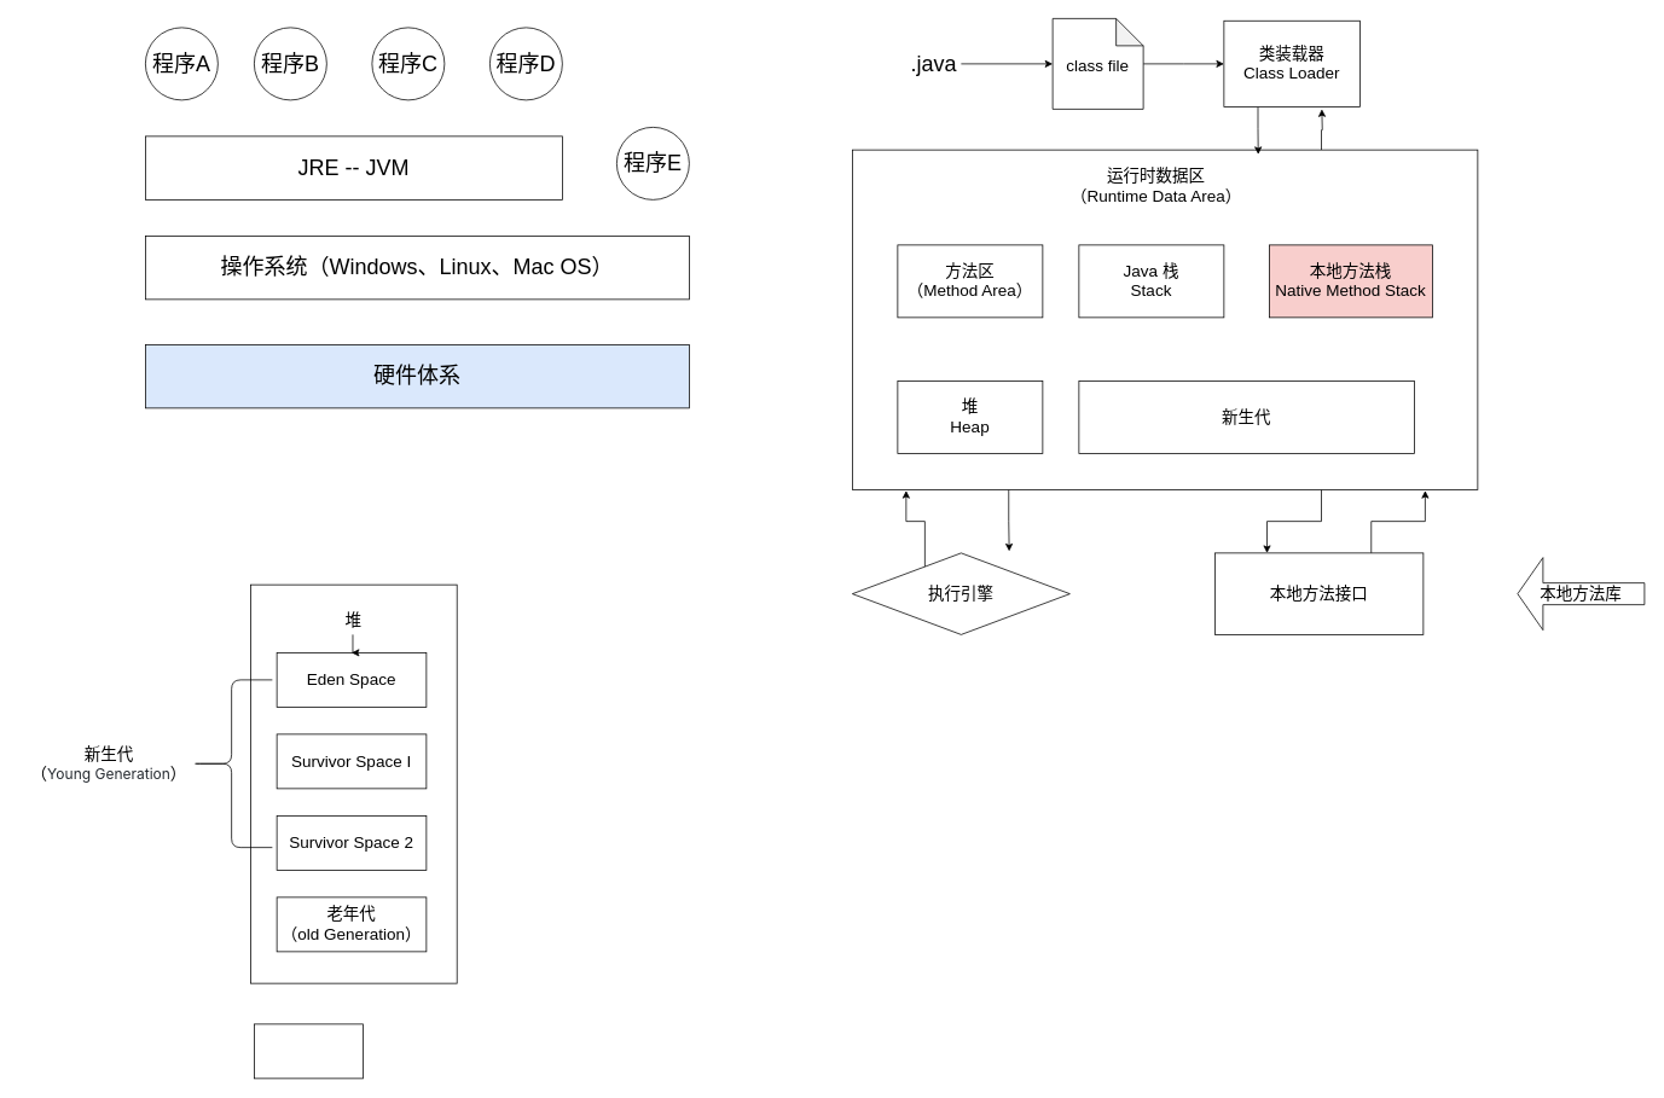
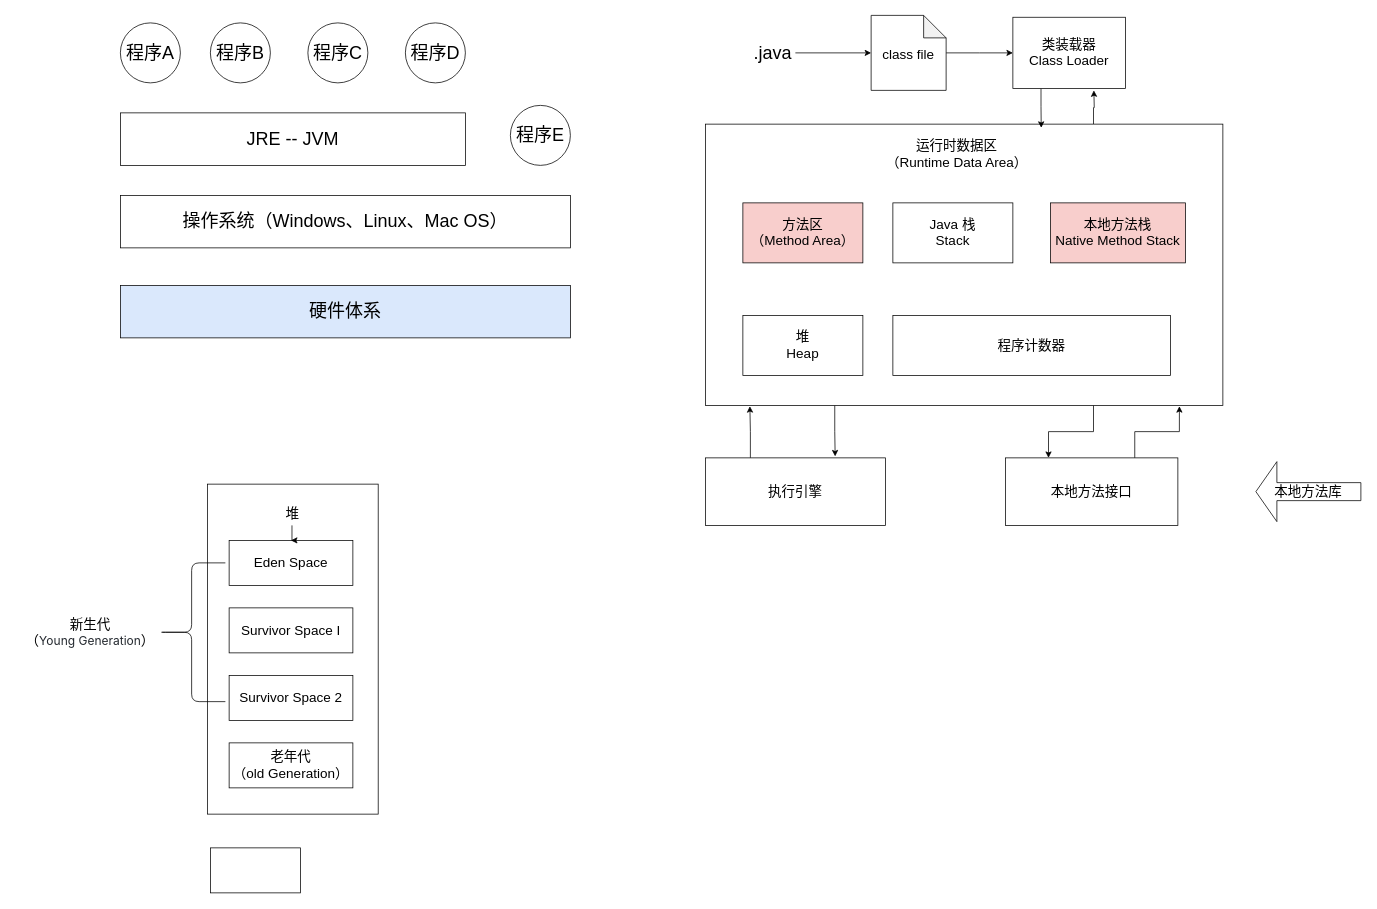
- <mxCell id="19" value="方法区&lt;br&gt;（Method Area）" style="rounded=0;whiteSpace=wrap;html=1;fontSize=18;" parent="1" vertex="1"><mxGeometry x="990" y="270" width="160" height="80" as="geometry" /></mxCell>
+ <mxCell id="19" value="方法区&lt;br&gt;（Method Area）" style="rounded=0;whiteSpace=wrap;html=1;fontSize=18;fillColor=#f8cecc;" parent="1" vertex="1"><mxGeometry x="990" y="270" width="160" height="80" as="geometry" /></mxCell>
- <mxCell id="23" value="新生代" style="rounded=0;whiteSpace=wrap;html=1;fontSize=18;" parent="1" vertex="1"><mxGeometry x="1190" y="420" width="370" height="80" as="geometry" /></mxCell>
+ <mxCell id="23" value="程序计数器" style="rounded=0;whiteSpace=wrap;html=1;fontSize=18;" parent="1" vertex="1"><mxGeometry x="1190" y="420" width="370" height="80" as="geometry" /></mxCell>
- <mxCell id="27" value="执行引擎" style="rhombus;whiteSpace=wrap;html=1;fontSize=18;" parent="1" vertex="1"><mxGeometry x="940" y="610" width="240" height="90" as="geometry" /></mxCell>
+ <mxCell id="27" value="执行引擎" style="rounded=0;whiteSpace=wrap;html=1;fontSize=18;" parent="1" vertex="1"><mxGeometry x="940" y="610" width="240" height="90" as="geometry" /></mxCell>
